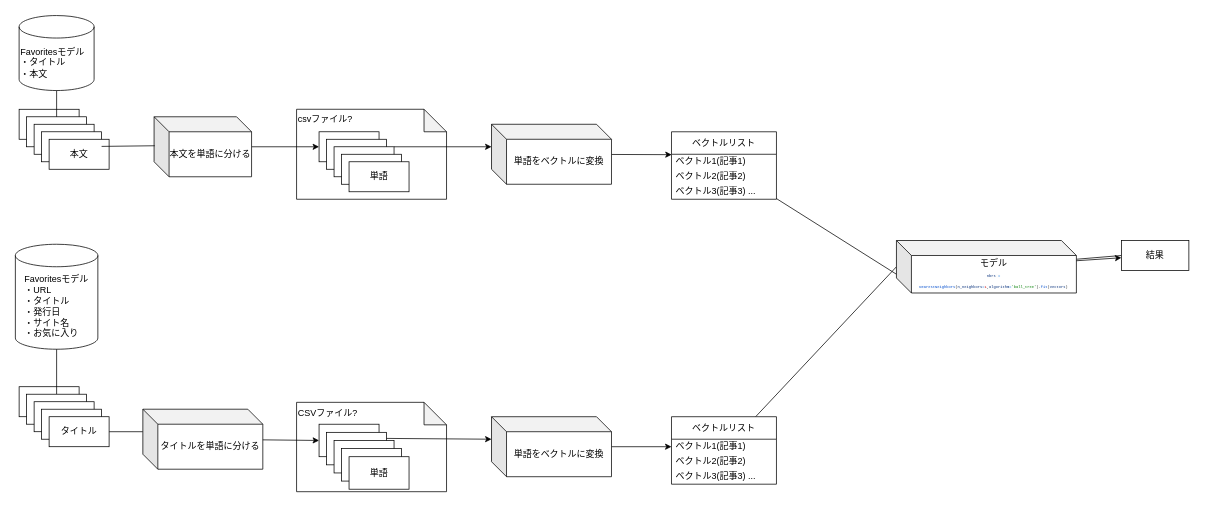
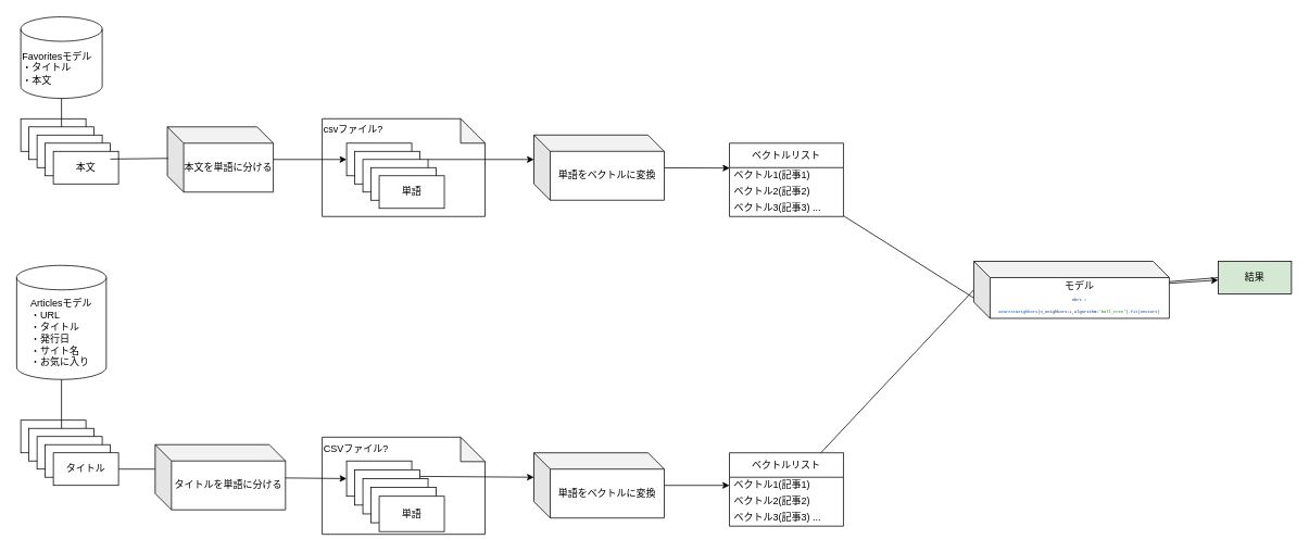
- <mxCell id="55" value="結果" style="rounded=0;whiteSpace=wrap;html=1;" parent="1" vertex="1"><mxGeometry x="1495" y="320" width="90" height="40" as="geometry" /></mxCell>
+ <mxCell id="55" value="結果" style="rounded=0;whiteSpace=wrap;html=1;fillColor=#d5e8d4;" parent="1" vertex="1"><mxGeometry x="1495" y="320" width="90" height="40" as="geometry" /></mxCell>
- <mxCell id="22" value="Favoritesモデル&lt;br style=&quot;border-color: var(--border-color);&quot;&gt;&lt;div style=&quot;text-align: left;&quot;&gt;&lt;span style=&quot;background-color: initial;&quot;&gt;・URL&lt;/span&gt;&lt;/div&gt;&lt;div style=&quot;text-align: left;&quot;&gt;&lt;span style=&quot;background-color: initial;&quot;&gt;・タイトル&lt;/span&gt;&lt;/div&gt;&lt;div style=&quot;text-align: left;&quot;&gt;&lt;span style=&quot;background-color: initial;&quot;&gt;・発行日&lt;/span&gt;&lt;/div&gt;&lt;div style=&quot;text-align: left;&quot;&gt;&lt;span style=&quot;background-color: initial;&quot;&gt;・サイト名&lt;/span&gt;&lt;/div&gt;&lt;div style=&quot;text-align: left;&quot;&gt;&lt;span style=&quot;background-color: initial;&quot;&gt;・お気に入り&lt;/span&gt;&lt;/div&gt;" style="shape=cylinder3;whiteSpace=wrap;html=1;boundedLbl=1;backgroundOutline=1;size=15;strokeColor=default;fillColor=#FFFFFF;" parent="1" vertex="1"><mxGeometry x="20" y="325" width="110" height="140" as="geometry" /></mxCell>
+ <mxCell id="22" value="Articlesモデル&lt;br style=&quot;border-color: var(--border-color);&quot;&gt;&lt;div style=&quot;text-align: left;&quot;&gt;&lt;span style=&quot;background-color: initial;&quot;&gt;・URL&lt;/span&gt;&lt;/div&gt;&lt;div style=&quot;text-align: left;&quot;&gt;&lt;span style=&quot;background-color: initial;&quot;&gt;・タイトル&lt;/span&gt;&lt;/div&gt;&lt;div style=&quot;text-align: left;&quot;&gt;&lt;span style=&quot;background-color: initial;&quot;&gt;・発行日&lt;/span&gt;&lt;/div&gt;&lt;div style=&quot;text-align: left;&quot;&gt;&lt;span style=&quot;background-color: initial;&quot;&gt;・サイト名&lt;/span&gt;&lt;/div&gt;&lt;div style=&quot;text-align: left;&quot;&gt;&lt;span style=&quot;background-color: initial;&quot;&gt;・お気に入り&lt;/span&gt;&lt;/div&gt;" style="shape=cylinder3;whiteSpace=wrap;html=1;boundedLbl=1;backgroundOutline=1;size=15;strokeColor=default;fillColor=#FFFFFF;" parent="1" vertex="1"><mxGeometry x="20" y="325" width="110" height="140" as="geometry" /></mxCell>
